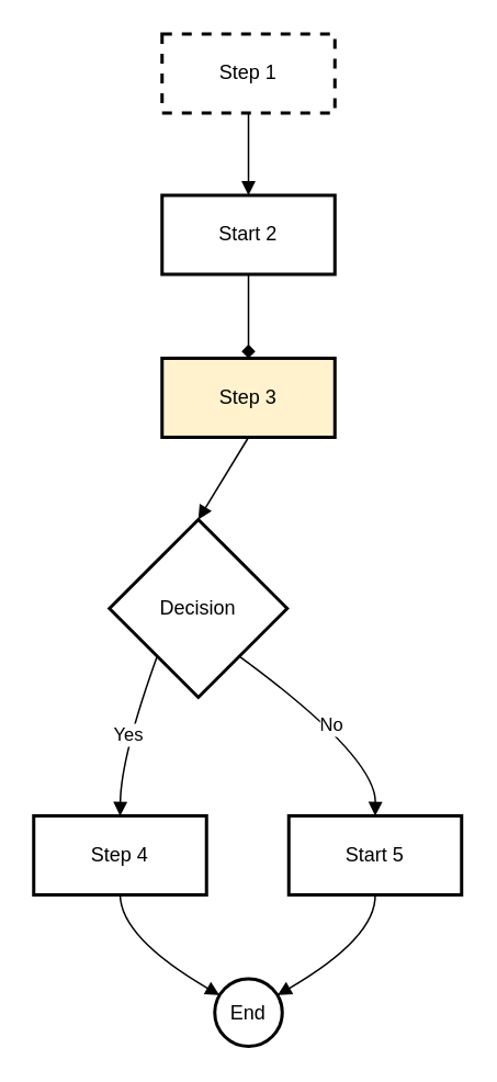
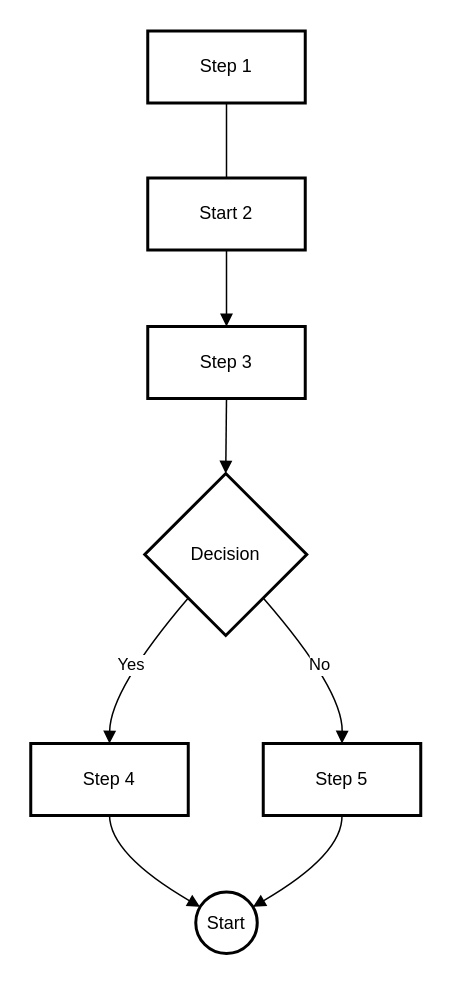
- <mxCell id="2" value="Step 1" style="whiteSpace=wrap;strokeWidth=2;dashed=1;" vertex="1" parent="1"><mxGeometry x="98" y="20" width="105" height="48" as="geometry" /></mxCell>
+ <mxCell id="2" value="Step 1" style="whiteSpace=wrap;strokeWidth=2;" vertex="1" parent="1"><mxGeometry x="98" y="20" width="105" height="48" as="geometry" /></mxCell>
- <mxCell id="9" value="" style="curved=1;startArrow=none;endArrow=block;exitX=0.5;exitY=1.01;entryX=0.5;entryY=0.01;" edge="1" parent="1" source="2" target="3"><mxGeometry relative="1" as="geometry"><Array as="points" /></mxGeometry></mxCell>
+ <mxCell id="9" value="" style="curved=1;startArrow=none;endArrow=none;exitX=0.5;exitY=1.01;entryX=0.5;entryY=0.01;" edge="1" parent="1" source="2" target="3"><mxGeometry relative="1" as="geometry"><Array as="points" /></mxGeometry></mxCell>
- <mxCell id="10" value="" style="curved=1;startArrow=none;endArrow=diamond;exitX=0.5;exitY=1.02;entryX=0.5;entryY=0;" edge="1" parent="1" source="3" target="4"><mxGeometry relative="1" as="geometry"><Array as="points" /></mxGeometry></mxCell>
+ <mxCell id="10" value="" style="curved=1;startArrow=none;endArrow=block;exitX=0.5;exitY=1.02;entryX=0.5;entryY=0;" edge="1" parent="1" source="3" target="4"><mxGeometry relative="1" as="geometry"><Array as="points" /></mxGeometry></mxCell>
- <mxCell id="4" value="Step 3" style="whiteSpace=wrap;strokeWidth=2;fillColor=#fff2cc;" vertex="1" parent="1"><mxGeometry x="98" y="217" width="105" height="48" as="geometry" /></mxCell>
+ <mxCell id="4" value="Step 3" style="whiteSpace=wrap;strokeWidth=2;" vertex="1" parent="1"><mxGeometry x="98" y="217" width="105" height="48" as="geometry" /></mxCell>
- <mxCell id="5" value="Decision" style="rhombus;strokeWidth=2;whiteSpace=wrap;" vertex="1" parent="1"><mxGeometry x="66" y="315" width="108" height="108" as="geometry" /></mxCell>
+ <mxCell id="5" value="Decision" style="rhombus;strokeWidth=2;whiteSpace=wrap;" vertex="1" parent="1"><mxGeometry x="96" y="315" width="108" height="108" as="geometry" /></mxCell>
- <mxCell id="7" value="Start 5" style="whiteSpace=wrap;strokeWidth=2;" vertex="1" parent="1"><mxGeometry x="175" y="495" width="105" height="48" as="geometry" /></mxCell>
+ <mxCell id="7" value="Step 5" style="whiteSpace=wrap;strokeWidth=2;" vertex="1" parent="1"><mxGeometry x="175" y="495" width="105" height="48" as="geometry" /></mxCell>
- <mxCell id="8" value="End" style="ellipse;aspect=fixed;strokeWidth=2;whiteSpace=wrap;" vertex="1" parent="1"><mxGeometry x="130" y="594" width="41" height="41" as="geometry" /></mxCell>
+ <mxCell id="8" value="Start" style="ellipse;aspect=fixed;strokeWidth=2;whiteSpace=wrap;" vertex="1" parent="1"><mxGeometry x="130" y="594" width="41" height="41" as="geometry" /></mxCell>
